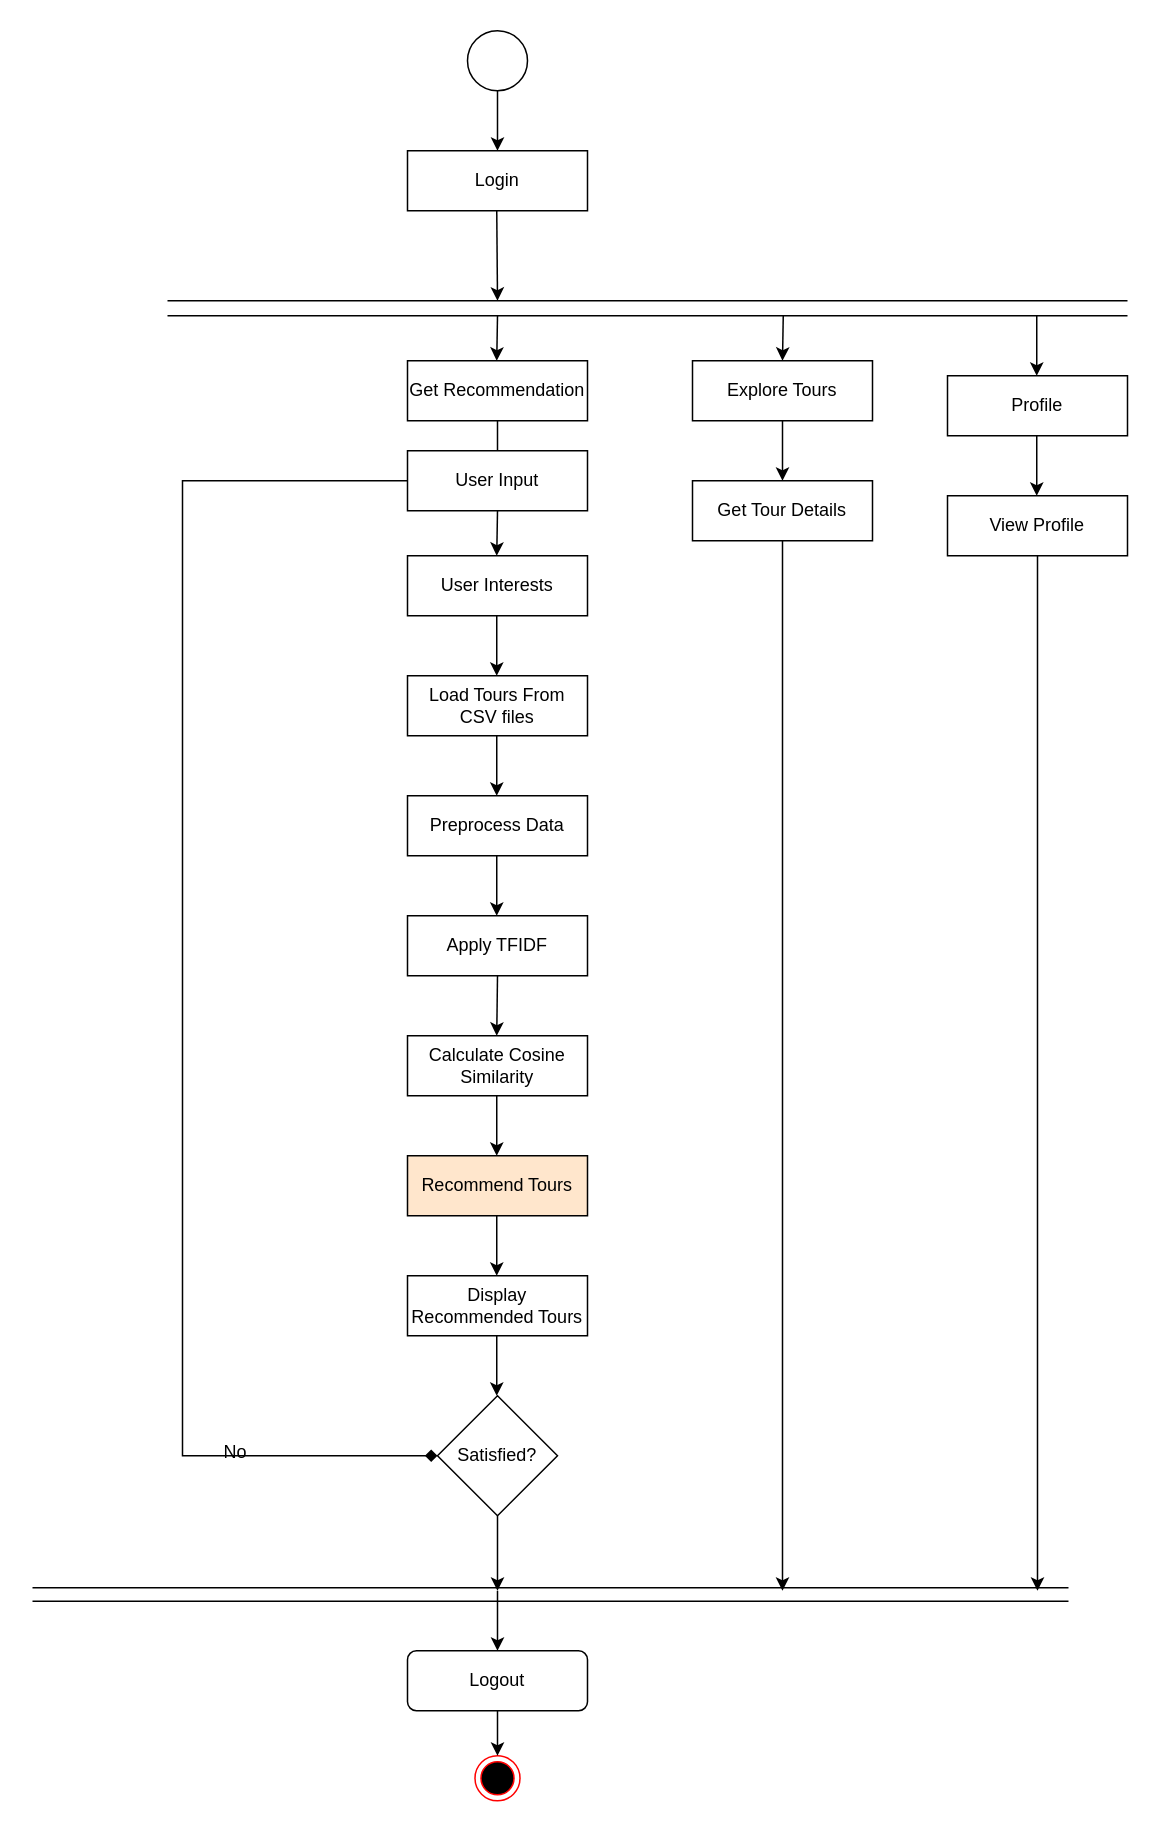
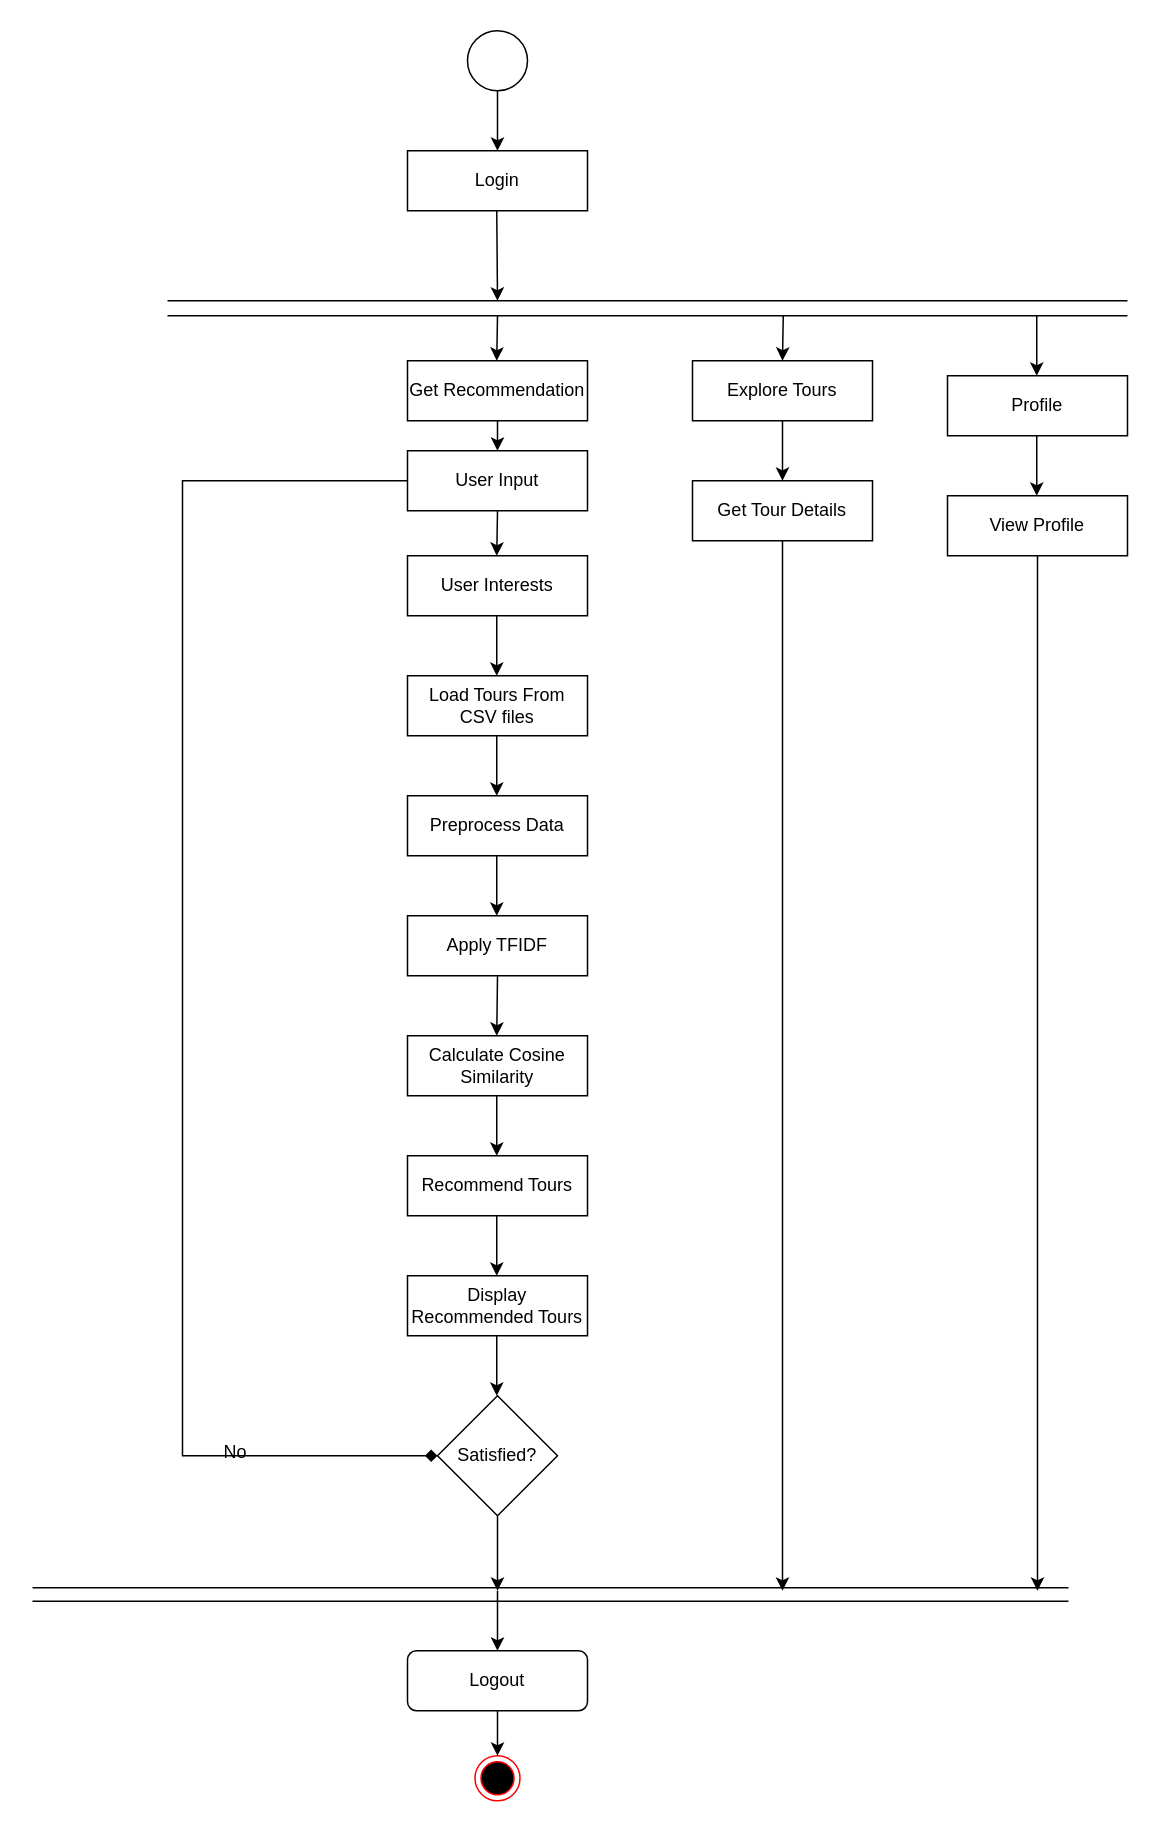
- <mxCell id="14" value="" style="endArrow=none;html=1;rounded=0;entryX=0.5;entryY=0;entryDx=0;entryDy=0;" parent="1" source="31" target="5" edge="1"><mxGeometry width="50" height="50" relative="1" as="geometry"><mxPoint x="331" y="260" as="sourcePoint" /><mxPoint x="401" y="270" as="targetPoint" /></mxGeometry></mxCell>
+ <mxCell id="14" value="" style="endArrow=classic;html=1;rounded=0;entryX=0.5;entryY=0;entryDx=0;entryDy=0;" parent="1" source="31" target="5" edge="1"><mxGeometry width="50" height="50" relative="1" as="geometry"><mxPoint x="331" y="260" as="sourcePoint" /><mxPoint x="401" y="270" as="targetPoint" /></mxGeometry></mxCell>
- <mxCell id="11" value="Recommend Tours" style="rounded=0;whiteSpace=wrap;html=1;fillColor=#ffe6cc;" parent="1" vertex="1"><mxGeometry x="271" y="770" width="120" height="40" as="geometry" /></mxCell>
+ <mxCell id="11" value="Recommend Tours" style="rounded=0;whiteSpace=wrap;html=1;" parent="1" vertex="1"><mxGeometry x="271" y="770" width="120" height="40" as="geometry" /></mxCell>
